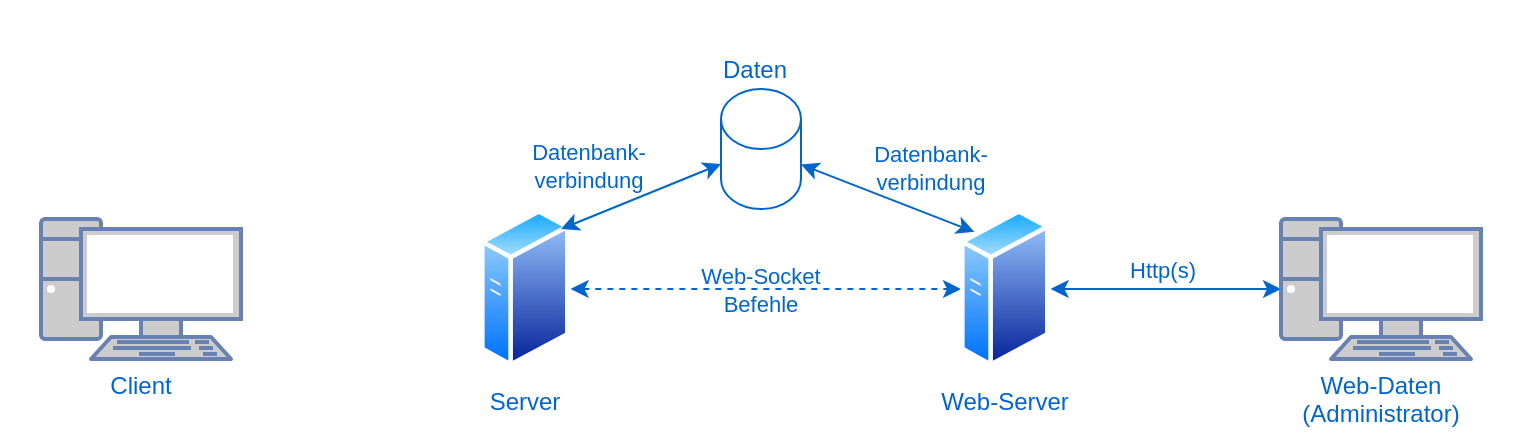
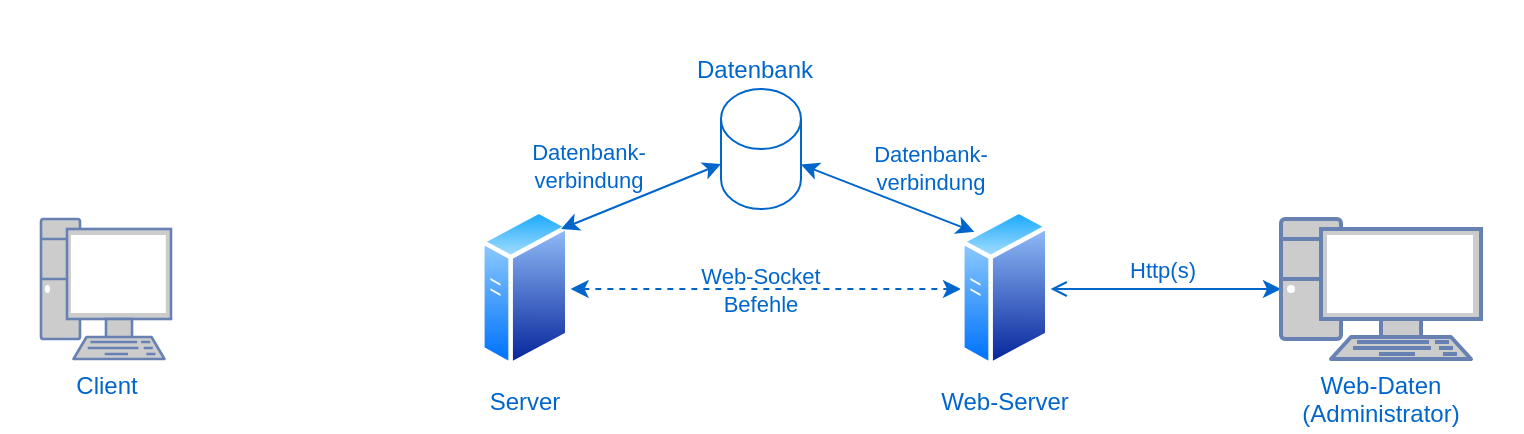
- <mxCell id="8" value="Daten" style="text;html=1;align=center;verticalAlign=middle;resizable=0;points=[];autosize=1;strokeColor=none;fillColor=none;fontColor=#0066CC;" vertex="1" parent="1"><mxGeometry x="337" y="20" width="80" height="30" as="geometry" /></mxCell>
+ <mxCell id="8" value="Datenbank" style="text;html=1;align=center;verticalAlign=middle;resizable=0;points=[];autosize=1;strokeColor=none;fillColor=none;fontColor=#0066CC;" vertex="1" parent="1"><mxGeometry x="337" y="20" width="80" height="30" as="geometry" /></mxCell>
- <mxCell id="2" value="Client" style="fontColor=#0066CC;verticalAlign=top;verticalLabelPosition=bottom;labelPosition=center;align=center;html=1;outlineConnect=0;fillColor=#CCCCCC;strokeColor=#6881B3;gradientColor=none;gradientDirection=north;strokeWidth=2;shape=mxgraph.networks.pc;" vertex="1" parent="1"><mxGeometry x="20" y="109" width="100" height="70" as="geometry" /></mxCell>
+ <mxCell id="2" value="Client" style="fontColor=#0066CC;verticalAlign=top;verticalLabelPosition=bottom;labelPosition=center;align=center;html=1;outlineConnect=0;fillColor=#CCCCCC;strokeColor=#6881B3;gradientColor=none;gradientDirection=north;strokeWidth=2;shape=mxgraph.networks.pc;" vertex="1" parent="1"><mxGeometry x="20" y="109" width="65" height="70" as="geometry" /></mxCell>
- <mxCell id="13" style="edgeStyle=none;rounded=0;orthogonalLoop=1;jettySize=auto;html=1;entryX=1;entryY=0.5;entryDx=0;entryDy=0;strokeColor=#0066CC;fontColor=#0066CC;startArrow=classic;startFill=1;" edge="1" parent="1" source="15" target="11"><mxGeometry relative="1" as="geometry" /></mxCell>
+ <mxCell id="13" style="edgeStyle=none;rounded=0;orthogonalLoop=1;jettySize=auto;html=1;entryX=1;entryY=0.5;entryDx=0;entryDy=0;strokeColor=#0066CC;fontColor=#0066CC;startArrow=classic;startFill=1;endArrow=open;" edge="1" parent="1" source="15" target="11"><mxGeometry relative="1" as="geometry" /></mxCell>
